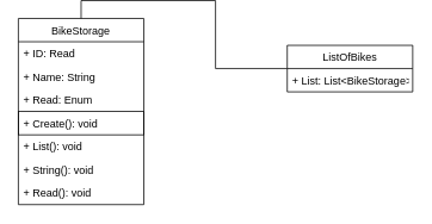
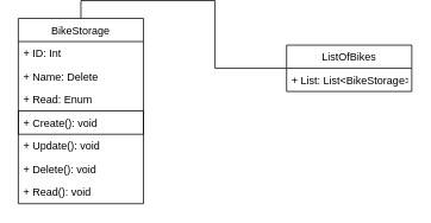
- <mxCell id="3" value="+ ID: Read" style="text;strokeColor=none;fillColor=none;align=left;verticalAlign=top;spacingLeft=4;spacingRight=4;overflow=hidden;rotatable=0;points=[[0,0.5],[1,0.5]];portConstraint=eastwest;" vertex="1" parent="2"><mxGeometry y="26" width="140" height="26" as="geometry" /></mxCell>
+ <mxCell id="3" value="+ ID: Int" style="text;strokeColor=none;fillColor=none;align=left;verticalAlign=top;spacingLeft=4;spacingRight=4;overflow=hidden;rotatable=0;points=[[0,0.5],[1,0.5]];portConstraint=eastwest;" vertex="1" parent="2"><mxGeometry y="26" width="140" height="26" as="geometry" /></mxCell>
- <mxCell id="4" value="+ Name: String" style="text;strokeColor=none;fillColor=none;align=left;verticalAlign=top;spacingLeft=4;spacingRight=4;overflow=hidden;rotatable=0;points=[[0,0.5],[1,0.5]];portConstraint=eastwest;" vertex="1" parent="2"><mxGeometry y="52" width="140" height="26" as="geometry" /></mxCell>
+ <mxCell id="4" value="+ Name: Delete" style="text;strokeColor=none;fillColor=none;align=left;verticalAlign=top;spacingLeft=4;spacingRight=4;overflow=hidden;rotatable=0;points=[[0,0.5],[1,0.5]];portConstraint=eastwest;" vertex="1" parent="2"><mxGeometry y="52" width="140" height="26" as="geometry" /></mxCell>
- <mxCell id="7" value="+ List(): void" style="text;strokeColor=none;fillColor=none;align=left;verticalAlign=top;spacingLeft=4;spacingRight=4;overflow=hidden;rotatable=0;points=[[0,0.5],[1,0.5]];portConstraint=eastwest;" vertex="1" parent="2"><mxGeometry y="130" width="140" height="26" as="geometry" /></mxCell>
+ <mxCell id="7" value="+ Update(): void" style="text;strokeColor=none;fillColor=none;align=left;verticalAlign=top;spacingLeft=4;spacingRight=4;overflow=hidden;rotatable=0;points=[[0,0.5],[1,0.5]];portConstraint=eastwest;" vertex="1" parent="2"><mxGeometry y="130" width="140" height="26" as="geometry" /></mxCell>
- <mxCell id="8" value="+ String(): void" style="text;strokeColor=none;fillColor=none;align=left;verticalAlign=top;spacingLeft=4;spacingRight=4;overflow=hidden;rotatable=0;points=[[0,0.5],[1,0.5]];portConstraint=eastwest;" vertex="1" parent="2"><mxGeometry y="156" width="140" height="26" as="geometry" /></mxCell>
+ <mxCell id="8" value="+ Delete(): void" style="text;strokeColor=none;fillColor=none;align=left;verticalAlign=top;spacingLeft=4;spacingRight=4;overflow=hidden;rotatable=0;points=[[0,0.5],[1,0.5]];portConstraint=eastwest;" vertex="1" parent="2"><mxGeometry y="156" width="140" height="26" as="geometry" /></mxCell>
